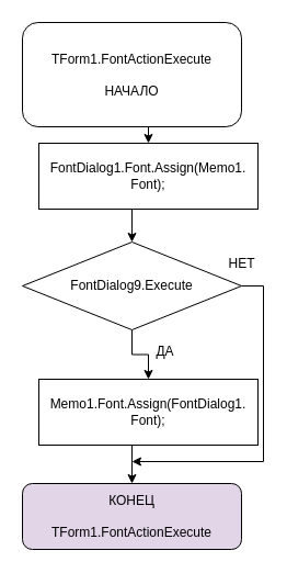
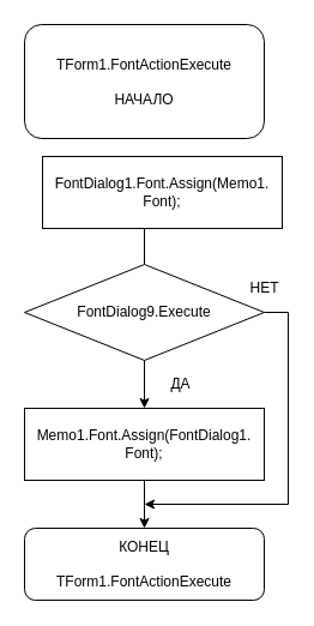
- <mxCell id="2" style="edgeStyle=orthogonalEdgeStyle;rounded=0;orthogonalLoop=1;jettySize=auto;html=1;exitX=0.5;exitY=1;exitDx=0;exitDy=0;entryX=0.5;entryY=0;entryDx=0;entryDy=0;" edge="1" parent="1" source="3" target="5"><mxGeometry relative="1" as="geometry" /></mxCell>
- <mxCell id="4" style="edgeStyle=orthogonalEdgeStyle;rounded=0;orthogonalLoop=1;jettySize=auto;html=1;exitX=0.5;exitY=1;exitDx=0;exitDy=0;entryX=0.5;entryY=0;entryDx=0;entryDy=0;" edge="1" parent="1" source="5" target="8"><mxGeometry relative="1" as="geometry" /></mxCell>
+ <mxCell id="4" style="edgeStyle=orthogonalEdgeStyle;rounded=0;orthogonalLoop=1;jettySize=auto;html=1;exitX=0.5;exitY=1;exitDx=0;exitDy=0;entryX=0.5;entryY=0;entryDx=0;entryDy=0;endArrow=none;" edge="1" parent="1" source="5" target="8"><mxGeometry relative="1" as="geometry" /></mxCell>
- <mxCell id="10" value="&lt;div&gt;Memo1.Font.Assign(FontDialog1.&lt;/div&gt;&lt;div&gt;Font);&lt;br&gt;&lt;/div&gt;" style="rounded=0;whiteSpace=wrap;html=1;" vertex="1" parent="1"><mxGeometry x="35" y="345" width="200" height="60" as="geometry" /></mxCell>
+ <mxCell id="10" value="&lt;div&gt;Memo1.Font.Assign(FontDialog1.&lt;/div&gt;&lt;div&gt;Font);&lt;br&gt;&lt;/div&gt;" style="rounded=0;whiteSpace=wrap;html=1;" vertex="1" parent="1"><mxGeometry x="20" y="340" width="200" height="60" as="geometry" /></mxCell>
- <mxCell id="12" value="КОНЕЦ&lt;br&gt;&lt;br&gt;TForm1.FontActionExecute" style="rounded=1;whiteSpace=wrap;html=1;fillColor=#e1d5e7;" vertex="1" parent="1"><mxGeometry x="20" y="440" width="200" height="60" as="geometry" /></mxCell>
+ <mxCell id="12" value="КОНЕЦ&lt;br&gt;&lt;br&gt;TForm1.FontActionExecute" style="rounded=1;whiteSpace=wrap;html=1;" vertex="1" parent="1"><mxGeometry x="20" y="440" width="200" height="60" as="geometry" /></mxCell>
